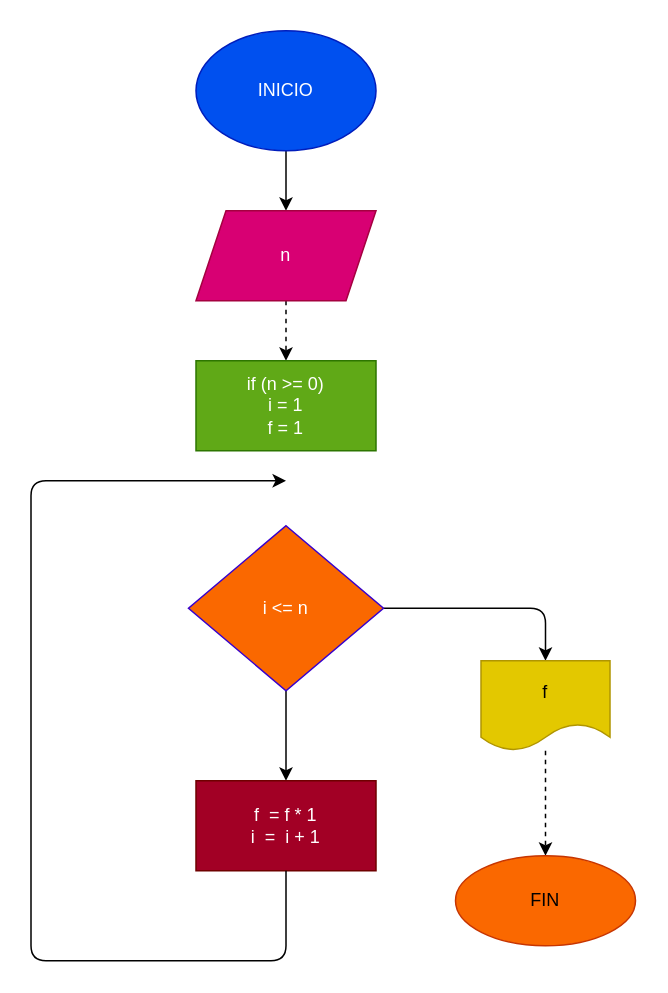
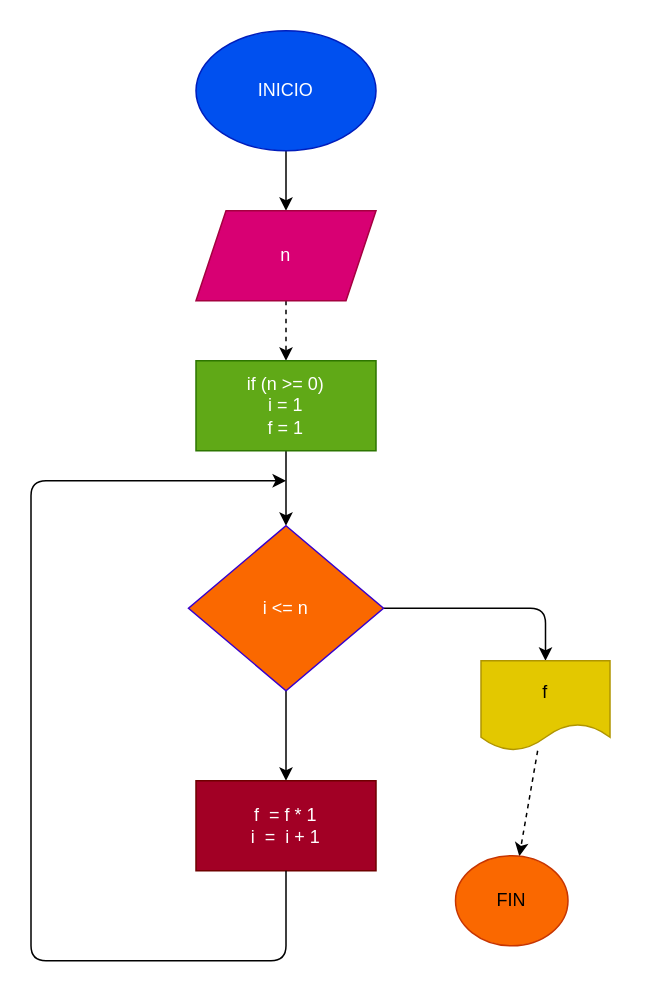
+ <mxCell id="6" value="" style="edgeStyle=none;html=1;" parent="1" source="7" target="10" edge="1"><mxGeometry relative="1" as="geometry" /></mxCell>
- <mxCell id="15" value="FIN" style="ellipse;whiteSpace=wrap;html=1;fillColor=#fa6800;strokeColor=#C73500;fontColor=#000000;" parent="1" vertex="1"><mxGeometry x="303" y="570" width="120" height="60" as="geometry" /></mxCell>
+ <mxCell id="15" value="FIN" style="ellipse;whiteSpace=wrap;html=1;fillColor=#fa6800;strokeColor=#C73500;fontColor=#000000;" parent="1" vertex="1"><mxGeometry x="303" y="570" width="75" height="60" as="geometry" /></mxCell>
